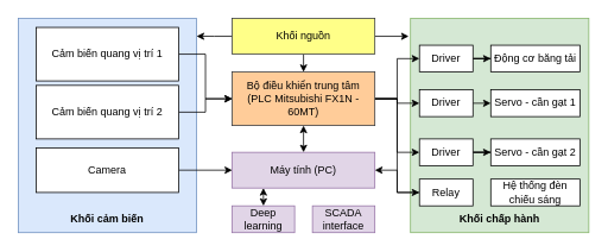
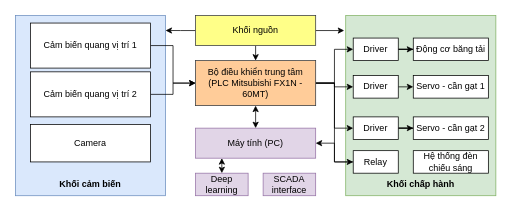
- <mxCell id="7" style="edgeStyle=orthogonalEdgeStyle;rounded=0;orthogonalLoop=1;jettySize=auto;html=1;exitX=1;exitY=0.5;exitDx=0;exitDy=0;entryX=0;entryY=0.5;entryDx=0;entryDy=0;" parent="1" source="8" target="28" edge="1"><mxGeometry relative="1" as="geometry" /></mxCell>
